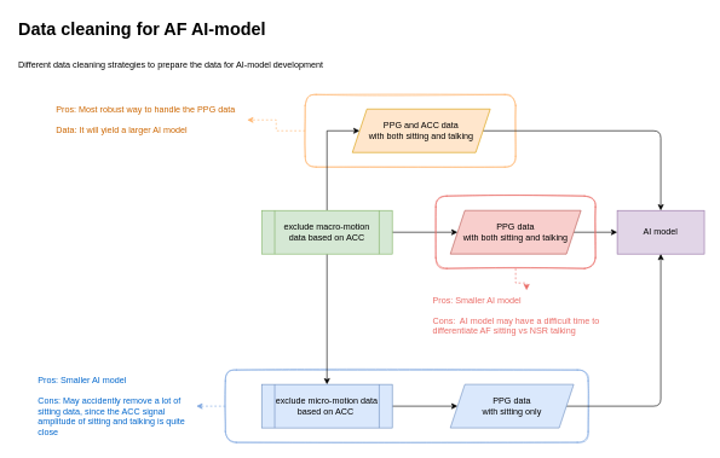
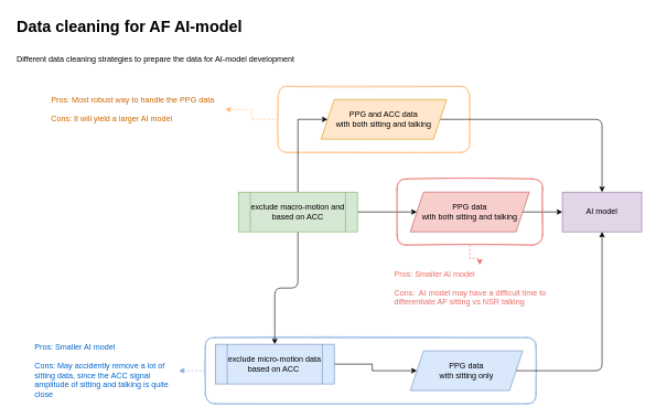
- <mxCell id="19" value="&lt;font color=&quot;#cc6600&quot;&gt;Pros: Most robust way to handle the PPG data&lt;br&gt;&lt;br&gt;&lt;div&gt;&lt;span&gt;Data: It will yield a larger AI model&lt;/span&gt;&lt;/div&gt;&lt;/font&gt;" style="text;html=1;strokeColor=none;fillColor=none;align=left;verticalAlign=middle;whiteSpace=wrap;rounded=0;sketch=1;fontColor=#FFB570;" vertex="1" parent="1"><mxGeometry x="75" y="130" width="265" height="70" as="geometry" /></mxCell>
+ <mxCell id="19" value="&lt;font color=&quot;#cc6600&quot;&gt;Pros: Most robust way to handle the PPG data&lt;br&gt;&lt;br&gt;&lt;div&gt;&lt;span&gt;Cons: It will yield a larger AI model&lt;/span&gt;&lt;/div&gt;&lt;/font&gt;" style="text;html=1;strokeColor=none;fillColor=none;align=left;verticalAlign=middle;whiteSpace=wrap;rounded=0;sketch=1;fontColor=#FFB570;" vertex="1" parent="1"><mxGeometry x="75" y="130" width="265" height="70" as="geometry" /></mxCell>
- <mxCell id="8" value="exclude macro-motion data based on ACC" style="shape=process;whiteSpace=wrap;backgroundOutline=1;html=1;fillColor=#d5e8d4;strokeColor=#82b366;" vertex="1" parent="1"><mxGeometry x="360" y="290" width="180" height="60" as="geometry" /></mxCell>
+ <mxCell id="8" value="exclude macro-motion and based on ACC" style="shape=process;whiteSpace=wrap;backgroundOutline=1;html=1;fillColor=#d5e8d4;strokeColor=#82b366;" vertex="1" parent="1"><mxGeometry x="360" y="290" width="180" height="60" as="geometry" /></mxCell>
- <mxCell id="10" value="exclude micro-motion data based on ACC " style="shape=process;whiteSpace=wrap;backgroundOutline=1;html=1;fillColor=#dae8fc;strokeColor=#6c8ebf;" vertex="1" parent="1"><mxGeometry x="360" y="530" width="180" height="60" as="geometry" /></mxCell>
+ <mxCell id="10" value="exclude micro-motion data based on ACC " style="shape=process;whiteSpace=wrap;backgroundOutline=1;html=1;fillColor=#dae8fc;strokeColor=#6c8ebf;" vertex="1" parent="1"><mxGeometry x="325" y="520" width="180" height="60" as="geometry" /></mxCell>
